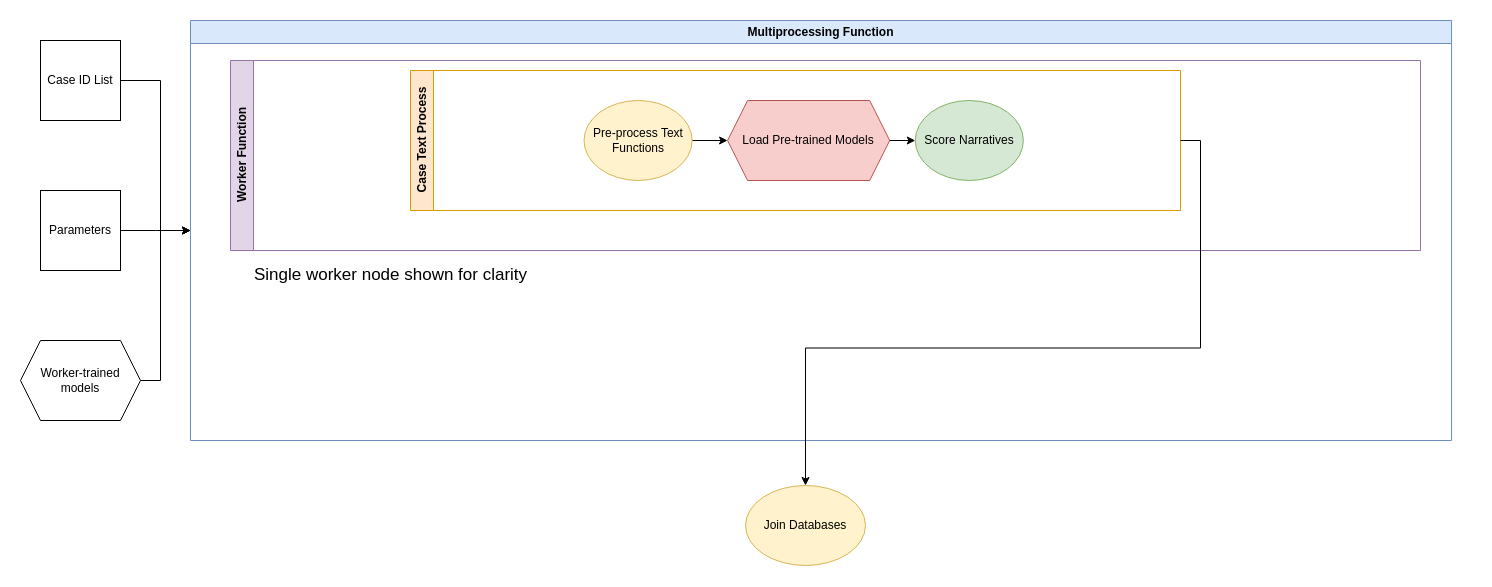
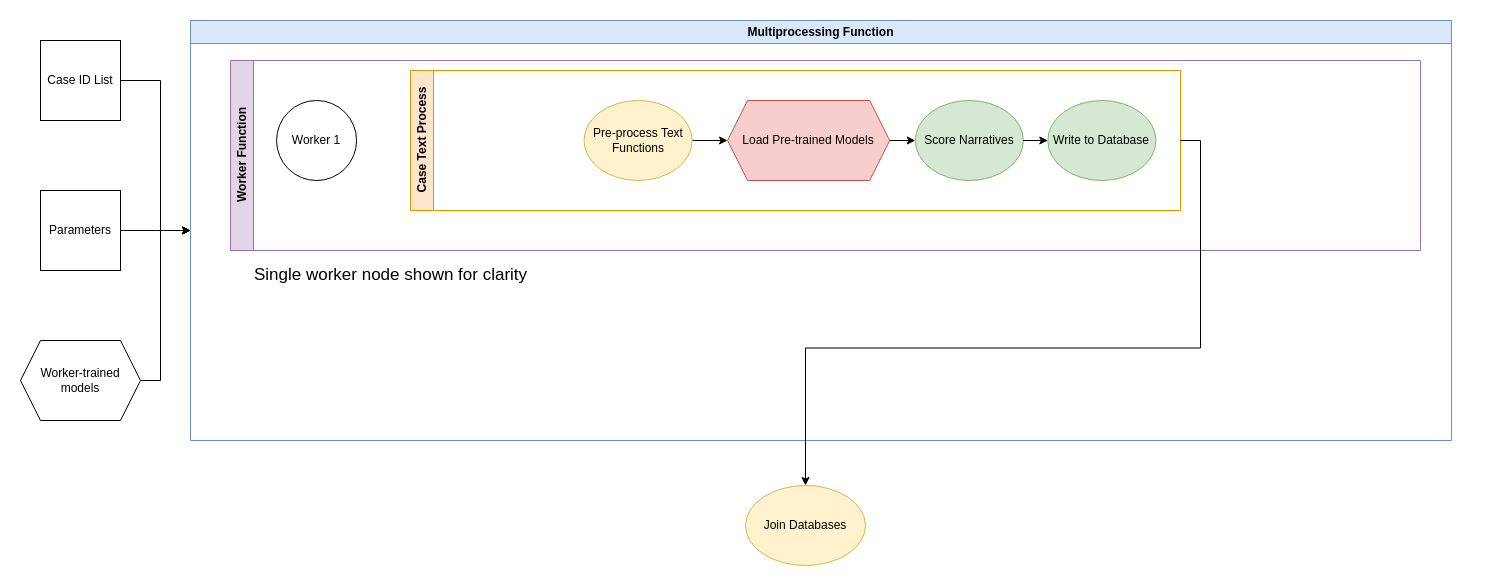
+ <mxCell id="7" value="Worker 1" style="ellipse;whiteSpace=wrap;html=1;aspect=fixed;" parent="6" vertex="1"><mxGeometry x="46.075" y="40.004" width="80" height="80" as="geometry" /></mxCell>
+ <mxCell id="15" value="" style="edgeStyle=orthogonalEdgeStyle;rounded=0;orthogonalLoop=1;jettySize=auto;html=1;" parent="8" source="12" target="13" edge="1"><mxGeometry relative="1" as="geometry" /></mxCell>
+ <mxCell id="13" value="Write to Database" style="ellipse;whiteSpace=wrap;html=1;fillColor=#d5e8d4;strokeColor=#82b366;" parent="8" vertex="1"><mxGeometry x="637.299" y="30" width="108.081" height="80" as="geometry" /></mxCell>
